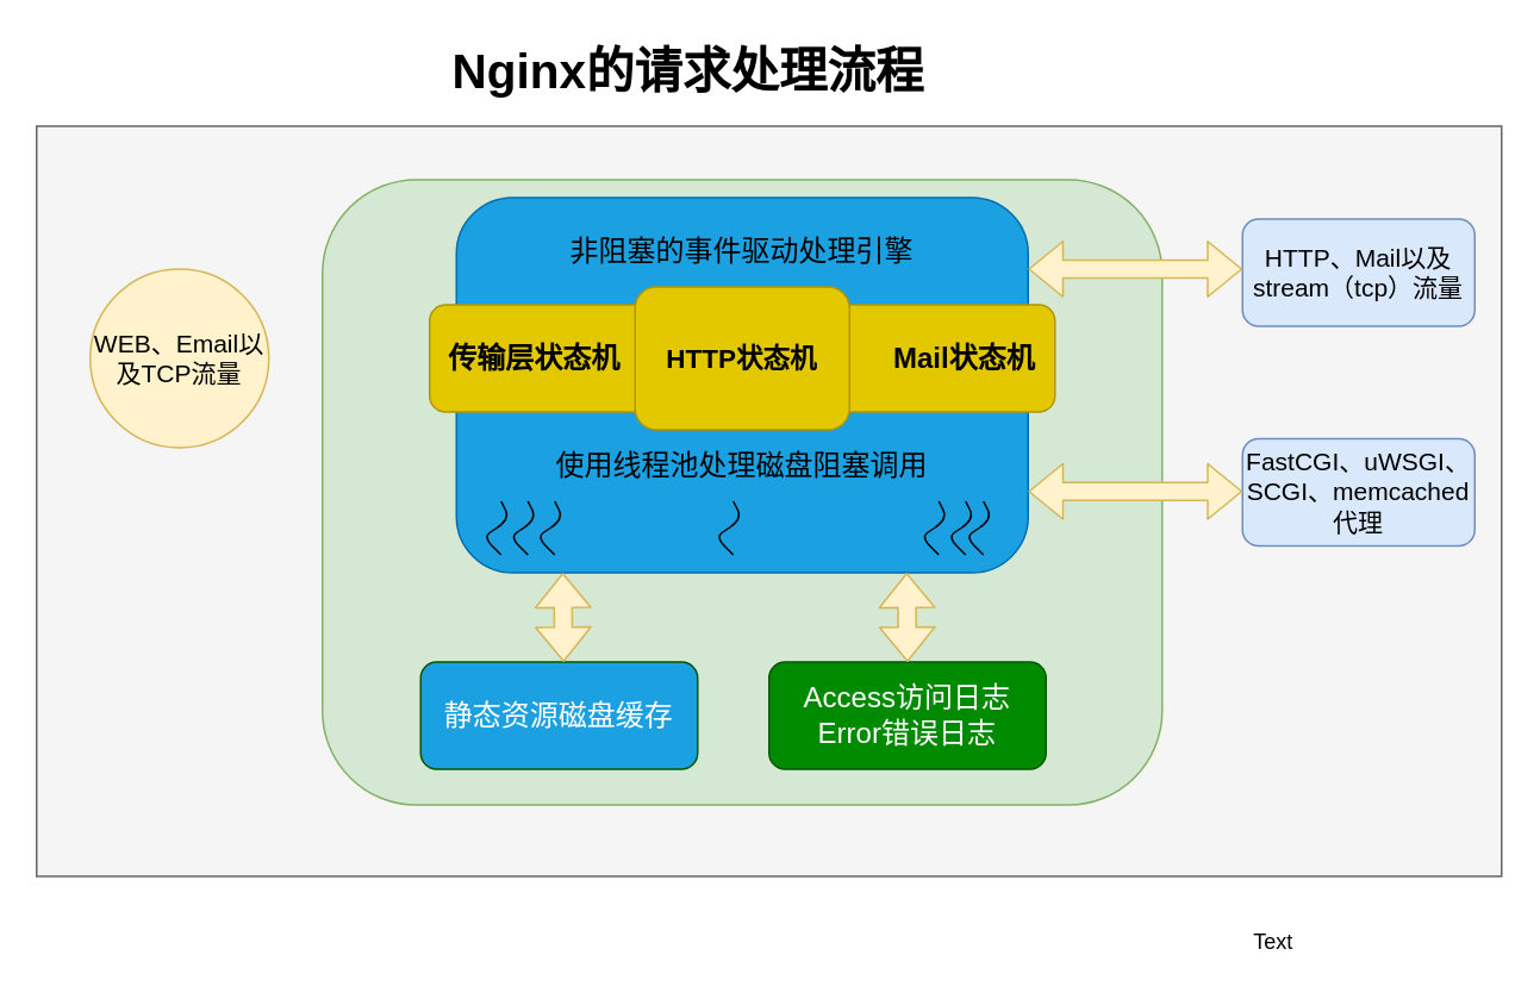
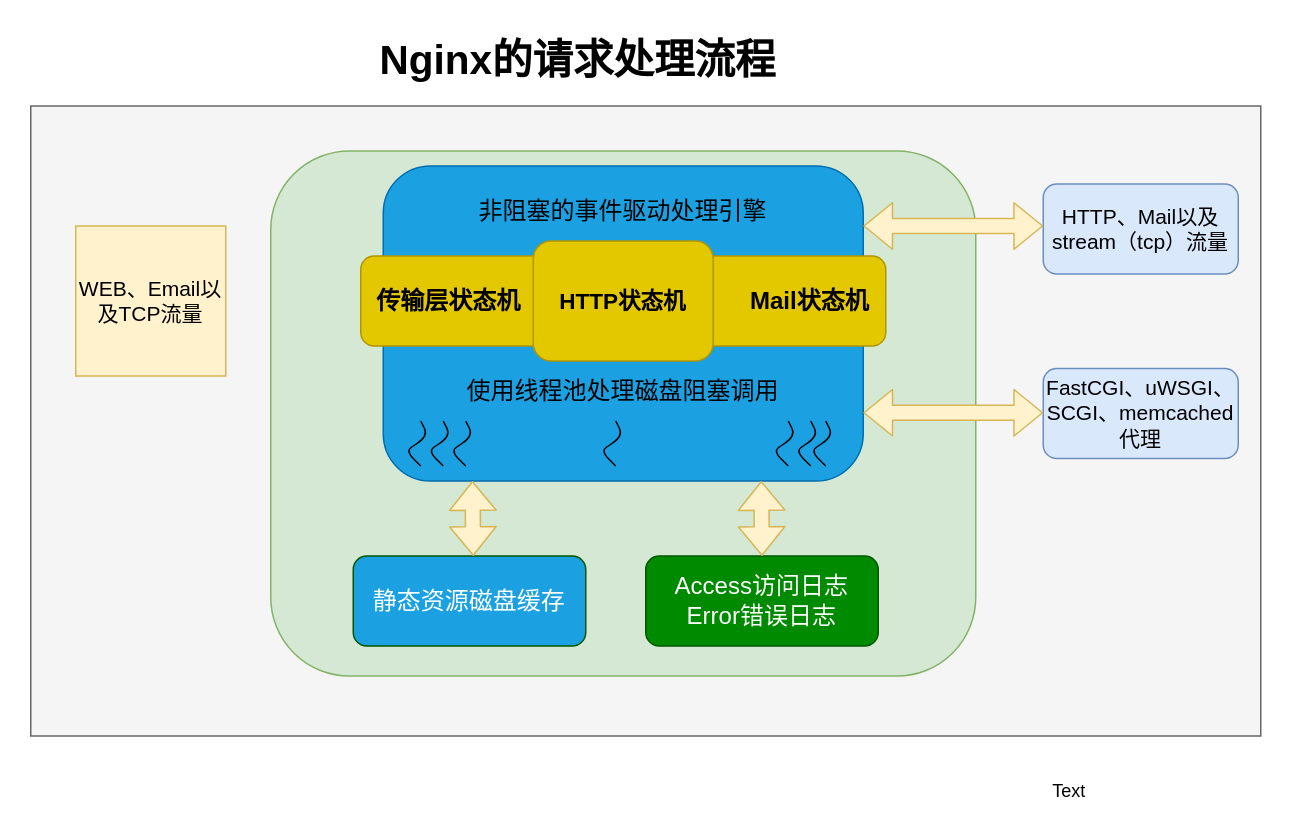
- <mxCell id="4" value="&lt;font style=&quot;font-size: 14px&quot;&gt;WEB、Email以及TCP流量&lt;/font&gt;" style="ellipse;whiteSpace=wrap;html=1;aspect=fixed;fillColor=#fff2cc;strokeColor=#d6b656;" vertex="1" parent="1"><mxGeometry x="50" y="150" width="100" height="100" as="geometry" /></mxCell>
+ <mxCell id="4" value="&lt;font style=&quot;font-size: 14px&quot;&gt;WEB、Email以及TCP流量&lt;/font&gt;" style="whiteSpace=wrap;html=1;aspect=fixed;fillColor=#fff2cc;strokeColor=#d6b656;rounded=0;" vertex="1" parent="1"><mxGeometry x="50" y="150" width="100" height="100" as="geometry" /></mxCell>
